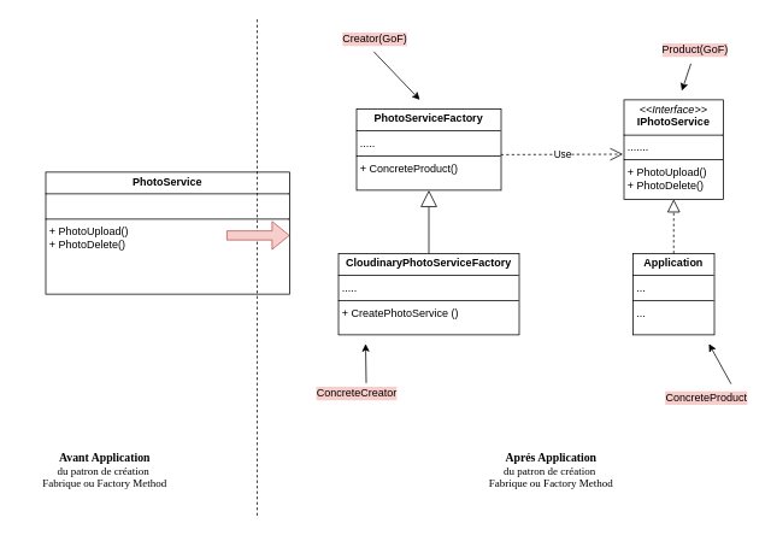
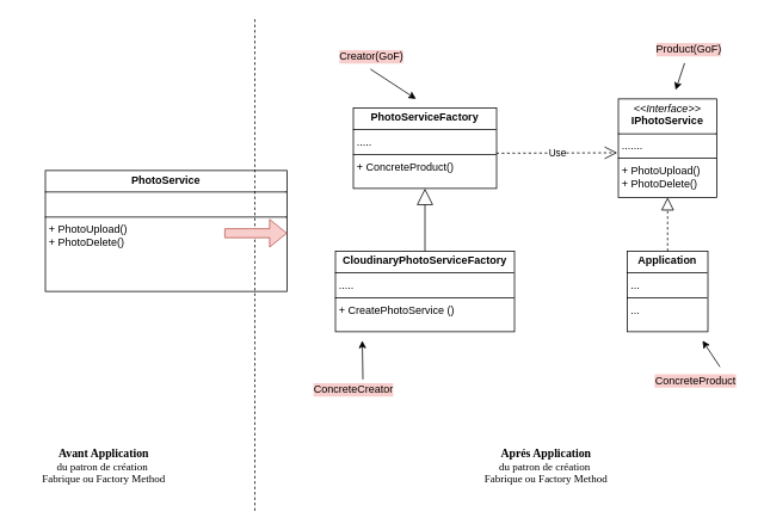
- <mxCell id="18" value="Creator(GoF)" style="text;html=1;align=center;verticalAlign=middle;resizable=0;points=[];autosize=1;strokeColor=none;fillColor=none;labelBackgroundColor=#F8CECC;" vertex="1" parent="1"><mxGeometry x="369" y="28" width="90" height="30" as="geometry" /></mxCell>
+ <mxCell id="18" value="Creator(GoF)" style="text;html=1;align=center;verticalAlign=middle;resizable=0;points=[];autosize=1;strokeColor=none;fillColor=none;labelBackgroundColor=#F8CECC;" vertex="1" parent="1"><mxGeometry x="369" y="48" width="90" height="30" as="geometry" /></mxCell>
- <mxCell id="16" value="ConcreteProduct" style="text;html=1;align=center;verticalAlign=middle;resizable=0;points=[];autosize=1;strokeColor=none;fillColor=none;labelBackgroundColor=#F8CECC;" vertex="1" parent="1"><mxGeometry x="726" y="425" width="110" height="30" as="geometry" /></mxCell>
+ <mxCell id="16" value="ConcreteProduct" style="text;html=1;align=center;verticalAlign=middle;resizable=0;points=[];autosize=1;strokeColor=none;fillColor=none;labelBackgroundColor=#F8CECC;" vertex="1" parent="1"><mxGeometry x="721" y="410" width="110" height="30" as="geometry" /></mxCell>
